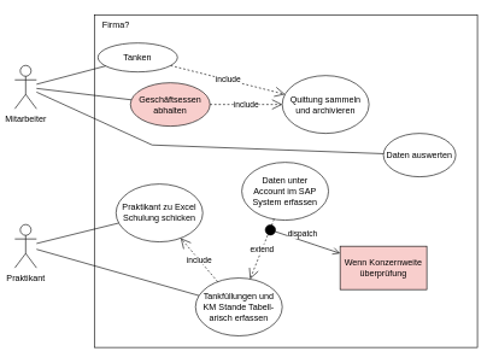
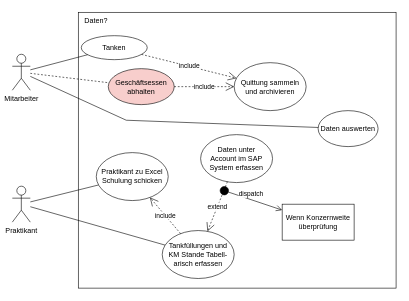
- <mxCell id="23" value="Firma?" style="text;html=1;strokeColor=none;fillColor=none;align=center;verticalAlign=middle;whiteSpace=wrap;rounded=0;" vertex="1" parent="1"><mxGeometry x="130" y="20" width="60" height="30" as="geometry" /></mxCell>
+ <mxCell id="23" value="Daten?" style="text;html=1;strokeColor=none;fillColor=none;align=center;verticalAlign=middle;whiteSpace=wrap;rounded=0;" vertex="1" parent="1"><mxGeometry x="130" y="20" width="60" height="30" as="geometry" /></mxCell>
- <mxCell id="9" value="" style="endArrow=none;html=1;rounded=0;" parent="1" source="3" target="6" edge="1"><mxGeometry width="50" height="50" relative="1" as="geometry"><mxPoint x="60" y="230" as="sourcePoint" /><mxPoint x="110" y="180" as="targetPoint" /></mxGeometry></mxCell>
+ <mxCell id="9" value="" style="endArrow=none;html=1;rounded=0;dashed=1;" parent="1" source="3" target="6" edge="1"><mxGeometry width="50" height="50" relative="1" as="geometry"><mxPoint x="60" y="230" as="sourcePoint" /><mxPoint x="110" y="180" as="targetPoint" /></mxGeometry></mxCell>
- <mxCell id="19" value="Wenn Konzernweite überprüfung" style="rounded=0;whiteSpace=wrap;html=1;fillColor=#f8cecc;" parent="1" vertex="1"><mxGeometry x="470" y="340" width="120" height="60" as="geometry" /></mxCell>
+ <mxCell id="19" value="Wenn Konzernweite überprüfung" style="rounded=0;whiteSpace=wrap;html=1;" parent="1" vertex="1"><mxGeometry x="470" y="340" width="120" height="60" as="geometry" /></mxCell>
